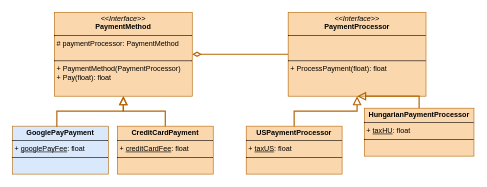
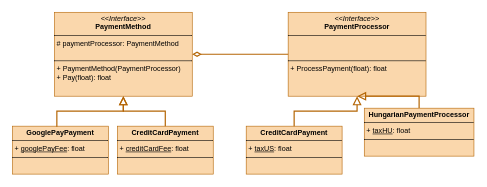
- <mxCell id="4" value="&lt;p style=&quot;margin:0px;margin-top:4px;text-align:center;&quot;&gt;&lt;b&gt;USPaymentProcessor&lt;/b&gt;&lt;/p&gt;&lt;hr size=&quot;1&quot; style=&quot;border-style:solid;&quot;&gt;&lt;p style=&quot;margin:0px;margin-left:4px;&quot;&gt;+ &lt;u&gt;taxUS&lt;/u&gt;: float&lt;/p&gt;&lt;hr size=&quot;1&quot; style=&quot;border-style:solid;&quot;&gt;&lt;p style=&quot;margin:0px;margin-left:4px;&quot;&gt;&lt;br&gt;&lt;/p&gt;" style="verticalAlign=top;align=left;overflow=fill;html=1;whiteSpace=wrap;fillColor=#fad7ac;strokeColor=#b46504;" vertex="1" parent="1"><mxGeometry x="410" y="210" width="160" height="80" as="geometry" /></mxCell>
+ <mxCell id="4" value="&lt;p style=&quot;margin:0px;margin-top:4px;text-align:center;&quot;&gt;&lt;b&gt;CreditCardPayment&lt;/b&gt;&lt;/p&gt;&lt;hr size=&quot;1&quot; style=&quot;border-style:solid;&quot;&gt;&lt;p style=&quot;margin:0px;margin-left:4px;&quot;&gt;+ &lt;u&gt;taxUS&lt;/u&gt;: float&lt;/p&gt;&lt;hr size=&quot;1&quot; style=&quot;border-style:solid;&quot;&gt;&lt;p style=&quot;margin:0px;margin-left:4px;&quot;&gt;&lt;br&gt;&lt;/p&gt;" style="verticalAlign=top;align=left;overflow=fill;html=1;whiteSpace=wrap;fillColor=#fad7ac;strokeColor=#b46504;" vertex="1" parent="1"><mxGeometry x="410" y="210" width="160" height="80" as="geometry" /></mxCell>
- <mxCell id="9" value="&lt;p style=&quot;margin:0px;margin-top:4px;text-align:center;&quot;&gt;&lt;b&gt;GooglePayPayment&lt;/b&gt;&lt;/p&gt;&lt;hr size=&quot;1&quot; style=&quot;border-style:solid;&quot;&gt;&lt;p style=&quot;margin:0px;margin-left:4px;&quot;&gt;+ &lt;u&gt;googlePayFee&lt;/u&gt;: float&lt;/p&gt;&lt;hr size=&quot;1&quot; style=&quot;border-style:solid;&quot;&gt;&lt;p style=&quot;margin:0px;margin-left:4px;&quot;&gt;&lt;br&gt;&lt;/p&gt;" style="verticalAlign=top;align=left;overflow=fill;html=1;whiteSpace=wrap;fillColor=#dae8fc;strokeColor=#b46504;" vertex="1" parent="1"><mxGeometry x="20" y="210" width="160" height="80" as="geometry" /></mxCell>
+ <mxCell id="9" value="&lt;p style=&quot;margin:0px;margin-top:4px;text-align:center;&quot;&gt;&lt;b&gt;GooglePayPayment&lt;/b&gt;&lt;/p&gt;&lt;hr size=&quot;1&quot; style=&quot;border-style:solid;&quot;&gt;&lt;p style=&quot;margin:0px;margin-left:4px;&quot;&gt;+ &lt;u&gt;googlePayFee&lt;/u&gt;: float&lt;/p&gt;&lt;hr size=&quot;1&quot; style=&quot;border-style:solid;&quot;&gt;&lt;p style=&quot;margin:0px;margin-left:4px;&quot;&gt;&lt;br&gt;&lt;/p&gt;" style="verticalAlign=top;align=left;overflow=fill;html=1;whiteSpace=wrap;fillColor=#fad7ac;strokeColor=#b46504;" vertex="1" parent="1"><mxGeometry x="20" y="210" width="160" height="80" as="geometry" /></mxCell>
